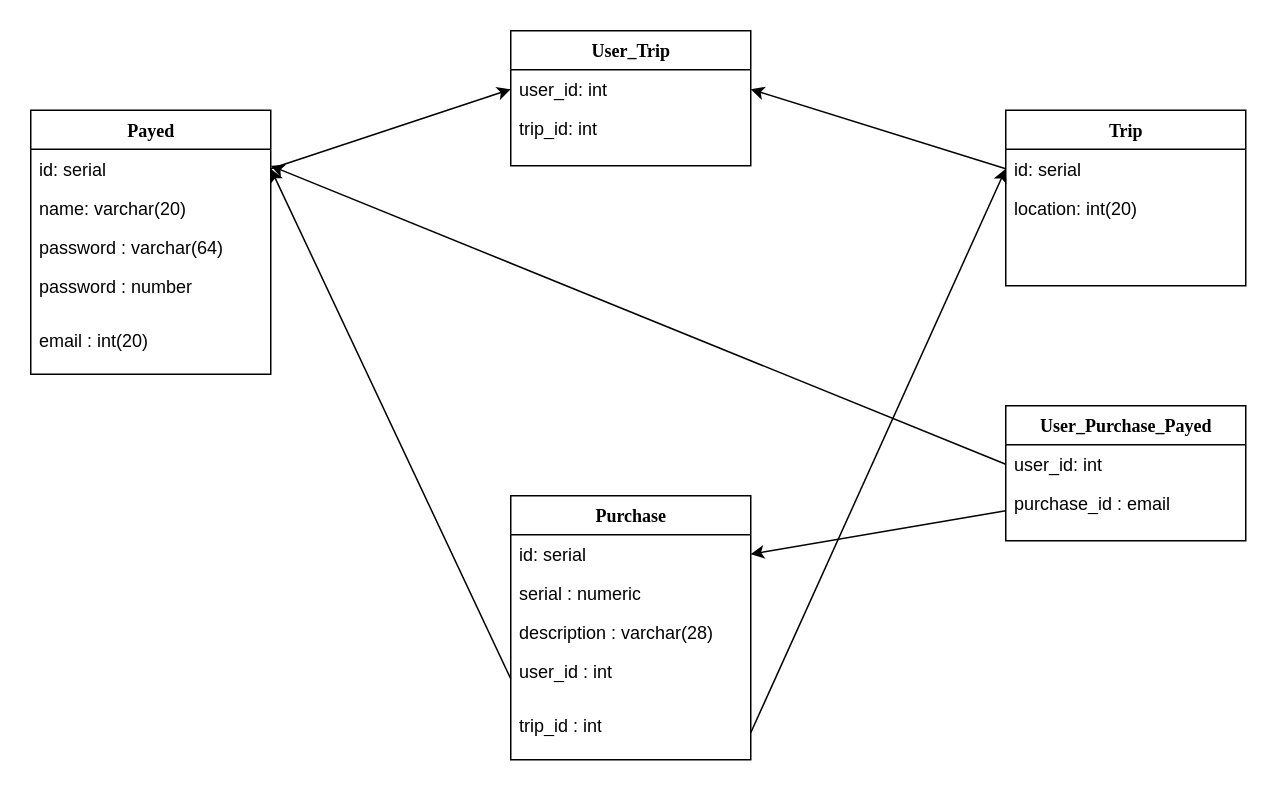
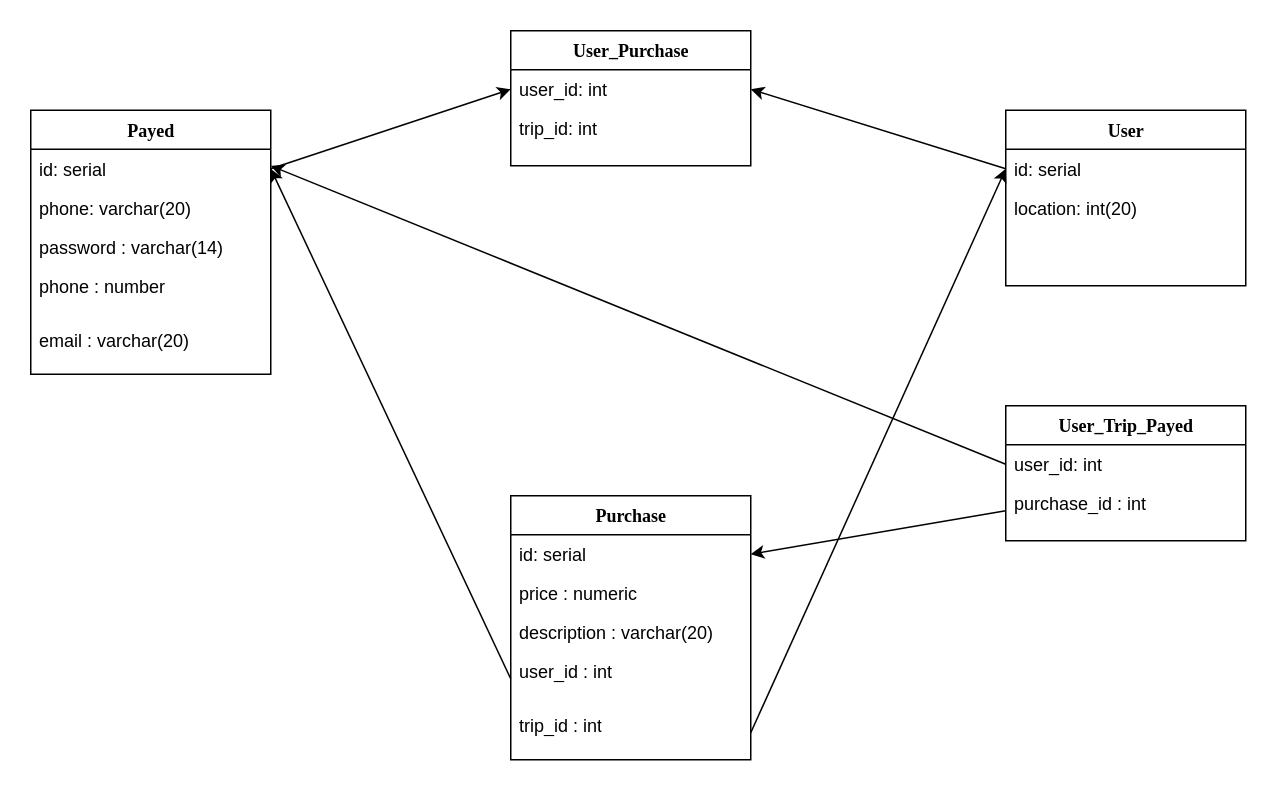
- <mxCell id="19" value="User_Trip&lt;br&gt;" style="swimlane;html=1;fontStyle=1;align=center;verticalAlign=top;childLayout=stackLayout;horizontal=1;startSize=26;horizontalStack=0;resizeParent=1;resizeLast=0;collapsible=1;marginBottom=0;swimlaneFillColor=#ffffff;rounded=0;shadow=0;comic=0;labelBackgroundColor=none;strokeWidth=1;fillColor=none;fontFamily=Verdana;fontSize=12" vertex="1" parent="1"><mxGeometry x="340" y="20" width="160" height="90" as="geometry" /></mxCell>
+ <mxCell id="19" value="User_Purchase&lt;br&gt;" style="swimlane;html=1;fontStyle=1;align=center;verticalAlign=top;childLayout=stackLayout;horizontal=1;startSize=26;horizontalStack=0;resizeParent=1;resizeLast=0;collapsible=1;marginBottom=0;swimlaneFillColor=#ffffff;rounded=0;shadow=0;comic=0;labelBackgroundColor=none;strokeWidth=1;fillColor=none;fontFamily=Verdana;fontSize=12" vertex="1" parent="1"><mxGeometry x="340" y="20" width="160" height="90" as="geometry" /></mxCell>
- <mxCell id="8" value="Trip" style="swimlane;html=1;fontStyle=1;align=center;verticalAlign=top;childLayout=stackLayout;horizontal=1;startSize=26;horizontalStack=0;resizeParent=1;resizeLast=0;collapsible=1;marginBottom=0;swimlaneFillColor=#ffffff;rounded=0;shadow=0;comic=0;labelBackgroundColor=none;strokeWidth=1;fillColor=none;fontFamily=Verdana;fontSize=12" parent="1" vertex="1"><mxGeometry x="670" y="73" width="160" height="117" as="geometry" /></mxCell>
+ <mxCell id="8" value="User" style="swimlane;html=1;fontStyle=1;align=center;verticalAlign=top;childLayout=stackLayout;horizontal=1;startSize=26;horizontalStack=0;resizeParent=1;resizeLast=0;collapsible=1;marginBottom=0;swimlaneFillColor=#ffffff;rounded=0;shadow=0;comic=0;labelBackgroundColor=none;strokeWidth=1;fillColor=none;fontFamily=Verdana;fontSize=12" parent="1" vertex="1"><mxGeometry x="670" y="73" width="160" height="117" as="geometry" /></mxCell>
- <mxCell id="4" value="name: varchar(20)" style="text;html=1;strokeColor=none;fillColor=none;align=left;verticalAlign=top;spacingLeft=4;spacingRight=4;whiteSpace=wrap;overflow=hidden;rotatable=0;points=[[0,0.5],[1,0.5]];portConstraint=eastwest;" parent="2" vertex="1"><mxGeometry y="52" width="160" height="26" as="geometry" /></mxCell>
+ <mxCell id="4" value="phone: varchar(20)" style="text;html=1;strokeColor=none;fillColor=none;align=left;verticalAlign=top;spacingLeft=4;spacingRight=4;whiteSpace=wrap;overflow=hidden;rotatable=0;points=[[0,0.5],[1,0.5]];portConstraint=eastwest;" parent="2" vertex="1"><mxGeometry y="52" width="160" height="26" as="geometry" /></mxCell>
- <mxCell id="5" value="password : varchar(64)" style="text;html=1;strokeColor=none;fillColor=none;align=left;verticalAlign=top;spacingLeft=4;spacingRight=4;whiteSpace=wrap;overflow=hidden;rotatable=0;points=[[0,0.5],[1,0.5]];portConstraint=eastwest;" parent="2" vertex="1"><mxGeometry y="78" width="160" height="26" as="geometry" /></mxCell>
+ <mxCell id="5" value="password : varchar(14)" style="text;html=1;strokeColor=none;fillColor=none;align=left;verticalAlign=top;spacingLeft=4;spacingRight=4;whiteSpace=wrap;overflow=hidden;rotatable=0;points=[[0,0.5],[1,0.5]];portConstraint=eastwest;" parent="2" vertex="1"><mxGeometry y="78" width="160" height="26" as="geometry" /></mxCell>
- <mxCell id="6" value="password : number" style="text;html=1;strokeColor=none;fillColor=none;align=left;verticalAlign=top;spacingLeft=4;spacingRight=4;whiteSpace=wrap;overflow=hidden;rotatable=0;points=[[0,0.5],[1,0.5]];portConstraint=eastwest;" parent="2" vertex="1"><mxGeometry y="104" width="160" height="36" as="geometry" /></mxCell>
+ <mxCell id="6" value="phone : number" style="text;html=1;strokeColor=none;fillColor=none;align=left;verticalAlign=top;spacingLeft=4;spacingRight=4;whiteSpace=wrap;overflow=hidden;rotatable=0;points=[[0,0.5],[1,0.5]];portConstraint=eastwest;" parent="2" vertex="1"><mxGeometry y="104" width="160" height="36" as="geometry" /></mxCell>
- <mxCell id="7" value="email : int(20)" style="text;html=1;strokeColor=none;fillColor=none;align=left;verticalAlign=top;spacingLeft=4;spacingRight=4;whiteSpace=wrap;overflow=hidden;rotatable=0;points=[[0,0.5],[1,0.5]];portConstraint=eastwest;" parent="2" vertex="1"><mxGeometry y="140" width="160" height="36" as="geometry" /></mxCell>
+ <mxCell id="7" value="email : varchar(20)" style="text;html=1;strokeColor=none;fillColor=none;align=left;verticalAlign=top;spacingLeft=4;spacingRight=4;whiteSpace=wrap;overflow=hidden;rotatable=0;points=[[0,0.5],[1,0.5]];portConstraint=eastwest;" parent="2" vertex="1"><mxGeometry y="140" width="160" height="36" as="geometry" /></mxCell>
- <mxCell id="24" value="User_Purchase_Payed&lt;br&gt;" style="swimlane;html=1;fontStyle=1;align=center;verticalAlign=top;childLayout=stackLayout;horizontal=1;startSize=26;horizontalStack=0;resizeParent=1;resizeLast=0;collapsible=1;marginBottom=0;swimlaneFillColor=#ffffff;rounded=0;shadow=0;comic=0;labelBackgroundColor=none;strokeWidth=1;fillColor=none;fontFamily=Verdana;fontSize=12" vertex="1" parent="1"><mxGeometry x="670" y="270" width="160" height="90" as="geometry" /></mxCell>
+ <mxCell id="24" value="User_Trip_Payed&lt;br&gt;" style="swimlane;html=1;fontStyle=1;align=center;verticalAlign=top;childLayout=stackLayout;horizontal=1;startSize=26;horizontalStack=0;resizeParent=1;resizeLast=0;collapsible=1;marginBottom=0;swimlaneFillColor=#ffffff;rounded=0;shadow=0;comic=0;labelBackgroundColor=none;strokeWidth=1;fillColor=none;fontFamily=Verdana;fontSize=12" vertex="1" parent="1"><mxGeometry x="670" y="270" width="160" height="90" as="geometry" /></mxCell>
- <mxCell id="26" value="purchase_id : email" style="text;html=1;strokeColor=none;fillColor=none;align=left;verticalAlign=top;spacingLeft=4;spacingRight=4;whiteSpace=wrap;overflow=hidden;rotatable=0;points=[[0,0.5],[1,0.5]];portConstraint=eastwest;" vertex="1" parent="24"><mxGeometry y="52" width="160" height="36" as="geometry" /></mxCell>
+ <mxCell id="26" value="purchase_id : int" style="text;html=1;strokeColor=none;fillColor=none;align=left;verticalAlign=top;spacingLeft=4;spacingRight=4;whiteSpace=wrap;overflow=hidden;rotatable=0;points=[[0,0.5],[1,0.5]];portConstraint=eastwest;" vertex="1" parent="24"><mxGeometry y="52" width="160" height="36" as="geometry" /></mxCell>
- <mxCell id="13" value="serial : numeric" style="text;html=1;strokeColor=none;fillColor=none;align=left;verticalAlign=top;spacingLeft=4;spacingRight=4;whiteSpace=wrap;overflow=hidden;rotatable=0;points=[[0,0.5],[1,0.5]];portConstraint=eastwest;" parent="11" vertex="1"><mxGeometry y="52" width="160" height="26" as="geometry" /></mxCell>
+ <mxCell id="13" value="price : numeric" style="text;html=1;strokeColor=none;fillColor=none;align=left;verticalAlign=top;spacingLeft=4;spacingRight=4;whiteSpace=wrap;overflow=hidden;rotatable=0;points=[[0,0.5],[1,0.5]];portConstraint=eastwest;" parent="11" vertex="1"><mxGeometry y="52" width="160" height="26" as="geometry" /></mxCell>
- <mxCell id="14" value="description : varchar(28)" style="text;html=1;strokeColor=none;fillColor=none;align=left;verticalAlign=top;spacingLeft=4;spacingRight=4;whiteSpace=wrap;overflow=hidden;rotatable=0;points=[[0,0.5],[1,0.5]];portConstraint=eastwest;" parent="11" vertex="1"><mxGeometry y="78" width="160" height="26" as="geometry" /></mxCell>
+ <mxCell id="14" value="description : varchar(20)" style="text;html=1;strokeColor=none;fillColor=none;align=left;verticalAlign=top;spacingLeft=4;spacingRight=4;whiteSpace=wrap;overflow=hidden;rotatable=0;points=[[0,0.5],[1,0.5]];portConstraint=eastwest;" parent="11" vertex="1"><mxGeometry y="78" width="160" height="26" as="geometry" /></mxCell>
